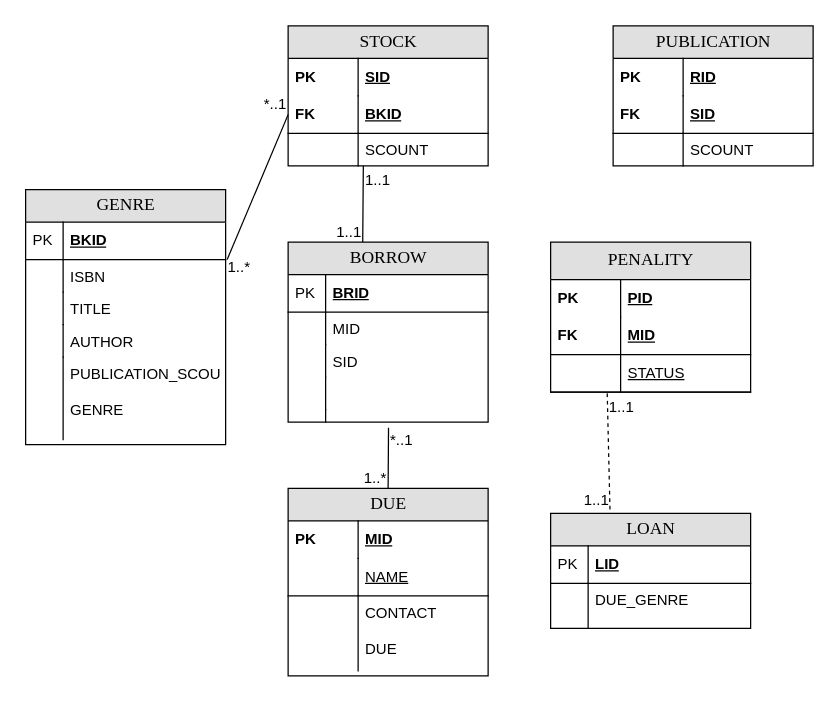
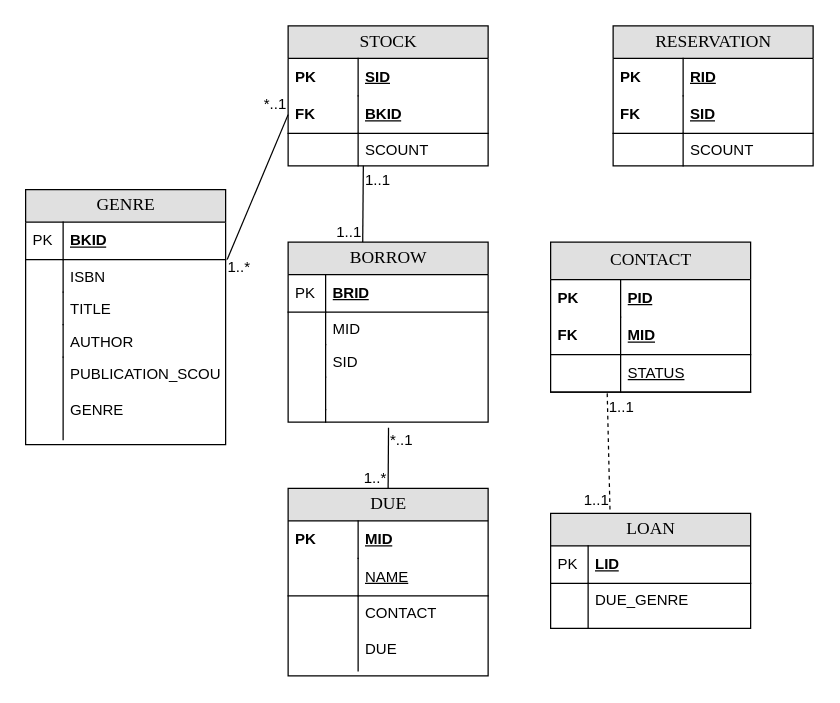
- <mxCell id="62" value="PUBLICATION" style="swimlane;html=1;fontStyle=0;childLayout=stackLayout;horizontal=1;startSize=26;fillColor=#e0e0e0;horizontalStack=0;resizeParent=1;resizeLast=0;collapsible=1;marginBottom=0;swimlaneFillColor=#ffffff;align=center;rounded=0;shadow=0;comic=0;labelBackgroundColor=none;strokeWidth=1;fontFamily=Verdana;fontSize=14" vertex="1" parent="1"><mxGeometry x="490" y="20" width="160" height="112" as="geometry" /></mxCell>
+ <mxCell id="62" value="RESERVATION" style="swimlane;html=1;fontStyle=0;childLayout=stackLayout;horizontal=1;startSize=26;fillColor=#e0e0e0;horizontalStack=0;resizeParent=1;resizeLast=0;collapsible=1;marginBottom=0;swimlaneFillColor=#ffffff;align=center;rounded=0;shadow=0;comic=0;labelBackgroundColor=none;strokeWidth=1;fontFamily=Verdana;fontSize=14" vertex="1" parent="1"><mxGeometry x="490" y="20" width="160" height="112" as="geometry" /></mxCell>
- <mxCell id="21" value="PENALITY" style="swimlane;html=1;fontStyle=0;childLayout=stackLayout;horizontal=1;startSize=30;fillColor=#e0e0e0;horizontalStack=0;resizeParent=1;resizeLast=0;collapsible=1;marginBottom=0;swimlaneFillColor=#ffffff;align=center;rounded=0;shadow=0;comic=0;labelBackgroundColor=none;strokeWidth=1;fontFamily=Verdana;fontSize=14" parent="1" vertex="1"><mxGeometry x="440" y="193" width="160" height="120" as="geometry" /></mxCell>
+ <mxCell id="21" value="CONTACT" style="swimlane;html=1;fontStyle=0;childLayout=stackLayout;horizontal=1;startSize=30;fillColor=#e0e0e0;horizontalStack=0;resizeParent=1;resizeLast=0;collapsible=1;marginBottom=0;swimlaneFillColor=#ffffff;align=center;rounded=0;shadow=0;comic=0;labelBackgroundColor=none;strokeWidth=1;fontFamily=Verdana;fontSize=14" parent="1" vertex="1"><mxGeometry x="440" y="193" width="160" height="120" as="geometry" /></mxCell>
